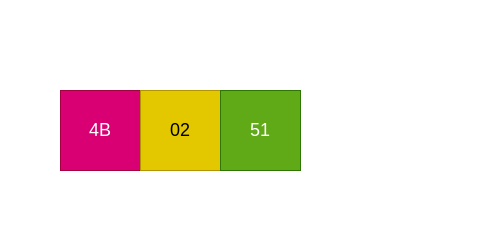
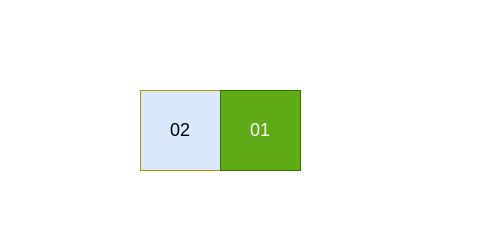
- <mxCell id="2" value="&lt;font style=&quot;font-size: 18px&quot;&gt;4B&lt;/font&gt;" style="rounded=0;whiteSpace=wrap;html=1;fillColor=#d80073;fontColor=#ffffff;strokeColor=#A50040;" vertex="1" parent="1"><mxGeometry x="60" y="90" width="80" height="80" as="geometry" /></mxCell>
- <mxCell id="3" value="&lt;font style=&quot;font-size: 18px&quot;&gt;02&lt;/font&gt;" style="rounded=0;whiteSpace=wrap;html=1;fillColor=#e3c800;fontColor=#000000;strokeColor=#B09500;" vertex="1" parent="1"><mxGeometry x="140" y="90" width="80" height="80" as="geometry" /></mxCell>
+ <mxCell id="3" value="&lt;font style=&quot;font-size: 18px&quot;&gt;02&lt;/font&gt;" style="rounded=0;whiteSpace=wrap;html=1;fillColor=#dae8fc;fontColor=#000000;strokeColor=#B09500;" vertex="1" parent="1"><mxGeometry x="140" y="90" width="80" height="80" as="geometry" /></mxCell>
- <mxCell id="6" value="&lt;font style=&quot;font-size: 18px&quot;&gt;51&lt;/font&gt;" style="rounded=0;whiteSpace=wrap;html=1;fillColor=#60a917;fontColor=#ffffff;strokeColor=#2D7600;" vertex="1" parent="1"><mxGeometry x="220" y="90" width="80" height="80" as="geometry" /></mxCell>
+ <mxCell id="6" value="&lt;font style=&quot;font-size: 18px&quot;&gt;01&lt;/font&gt;" style="rounded=0;whiteSpace=wrap;html=1;fillColor=#60a917;fontColor=#ffffff;strokeColor=#2D7600;" vertex="1" parent="1"><mxGeometry x="220" y="90" width="80" height="80" as="geometry" /></mxCell>
